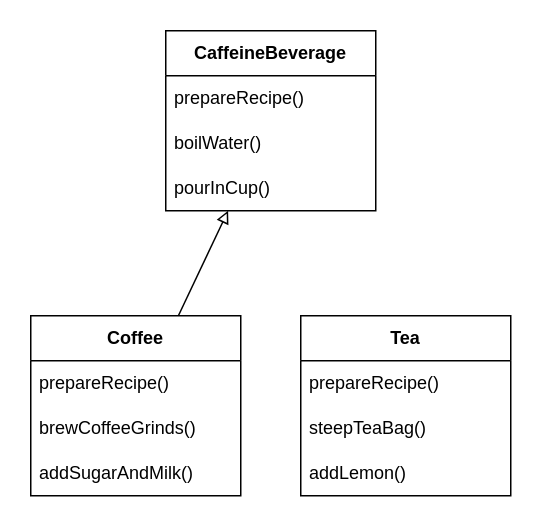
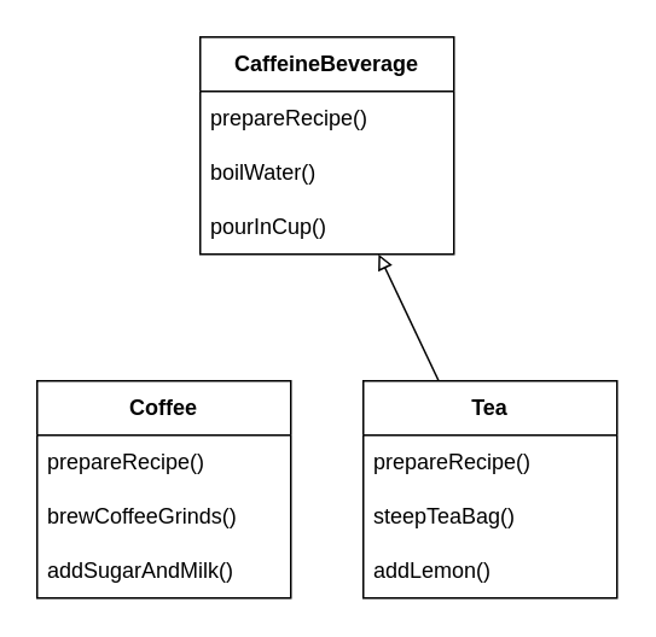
- <mxCell id="14" value="" style="endArrow=block;html=1;rounded=0;endFill=0;" edge="1" parent="1" source="6" target="2"><mxGeometry width="50" height="50" relative="1" as="geometry"><mxPoint x="-130" y="200" as="sourcePoint" /><mxPoint x="-80" y="150" as="targetPoint" /></mxGeometry></mxCell>
+ <mxCell id="15" value="" style="endArrow=block;html=1;rounded=0;endFill=0;" edge="1" parent="1" source="10" target="2"><mxGeometry width="50" height="50" relative="1" as="geometry"><mxPoint x="128.421" y="220" as="sourcePoint" /><mxPoint x="161.579" y="150" as="targetPoint" /></mxGeometry></mxCell>
